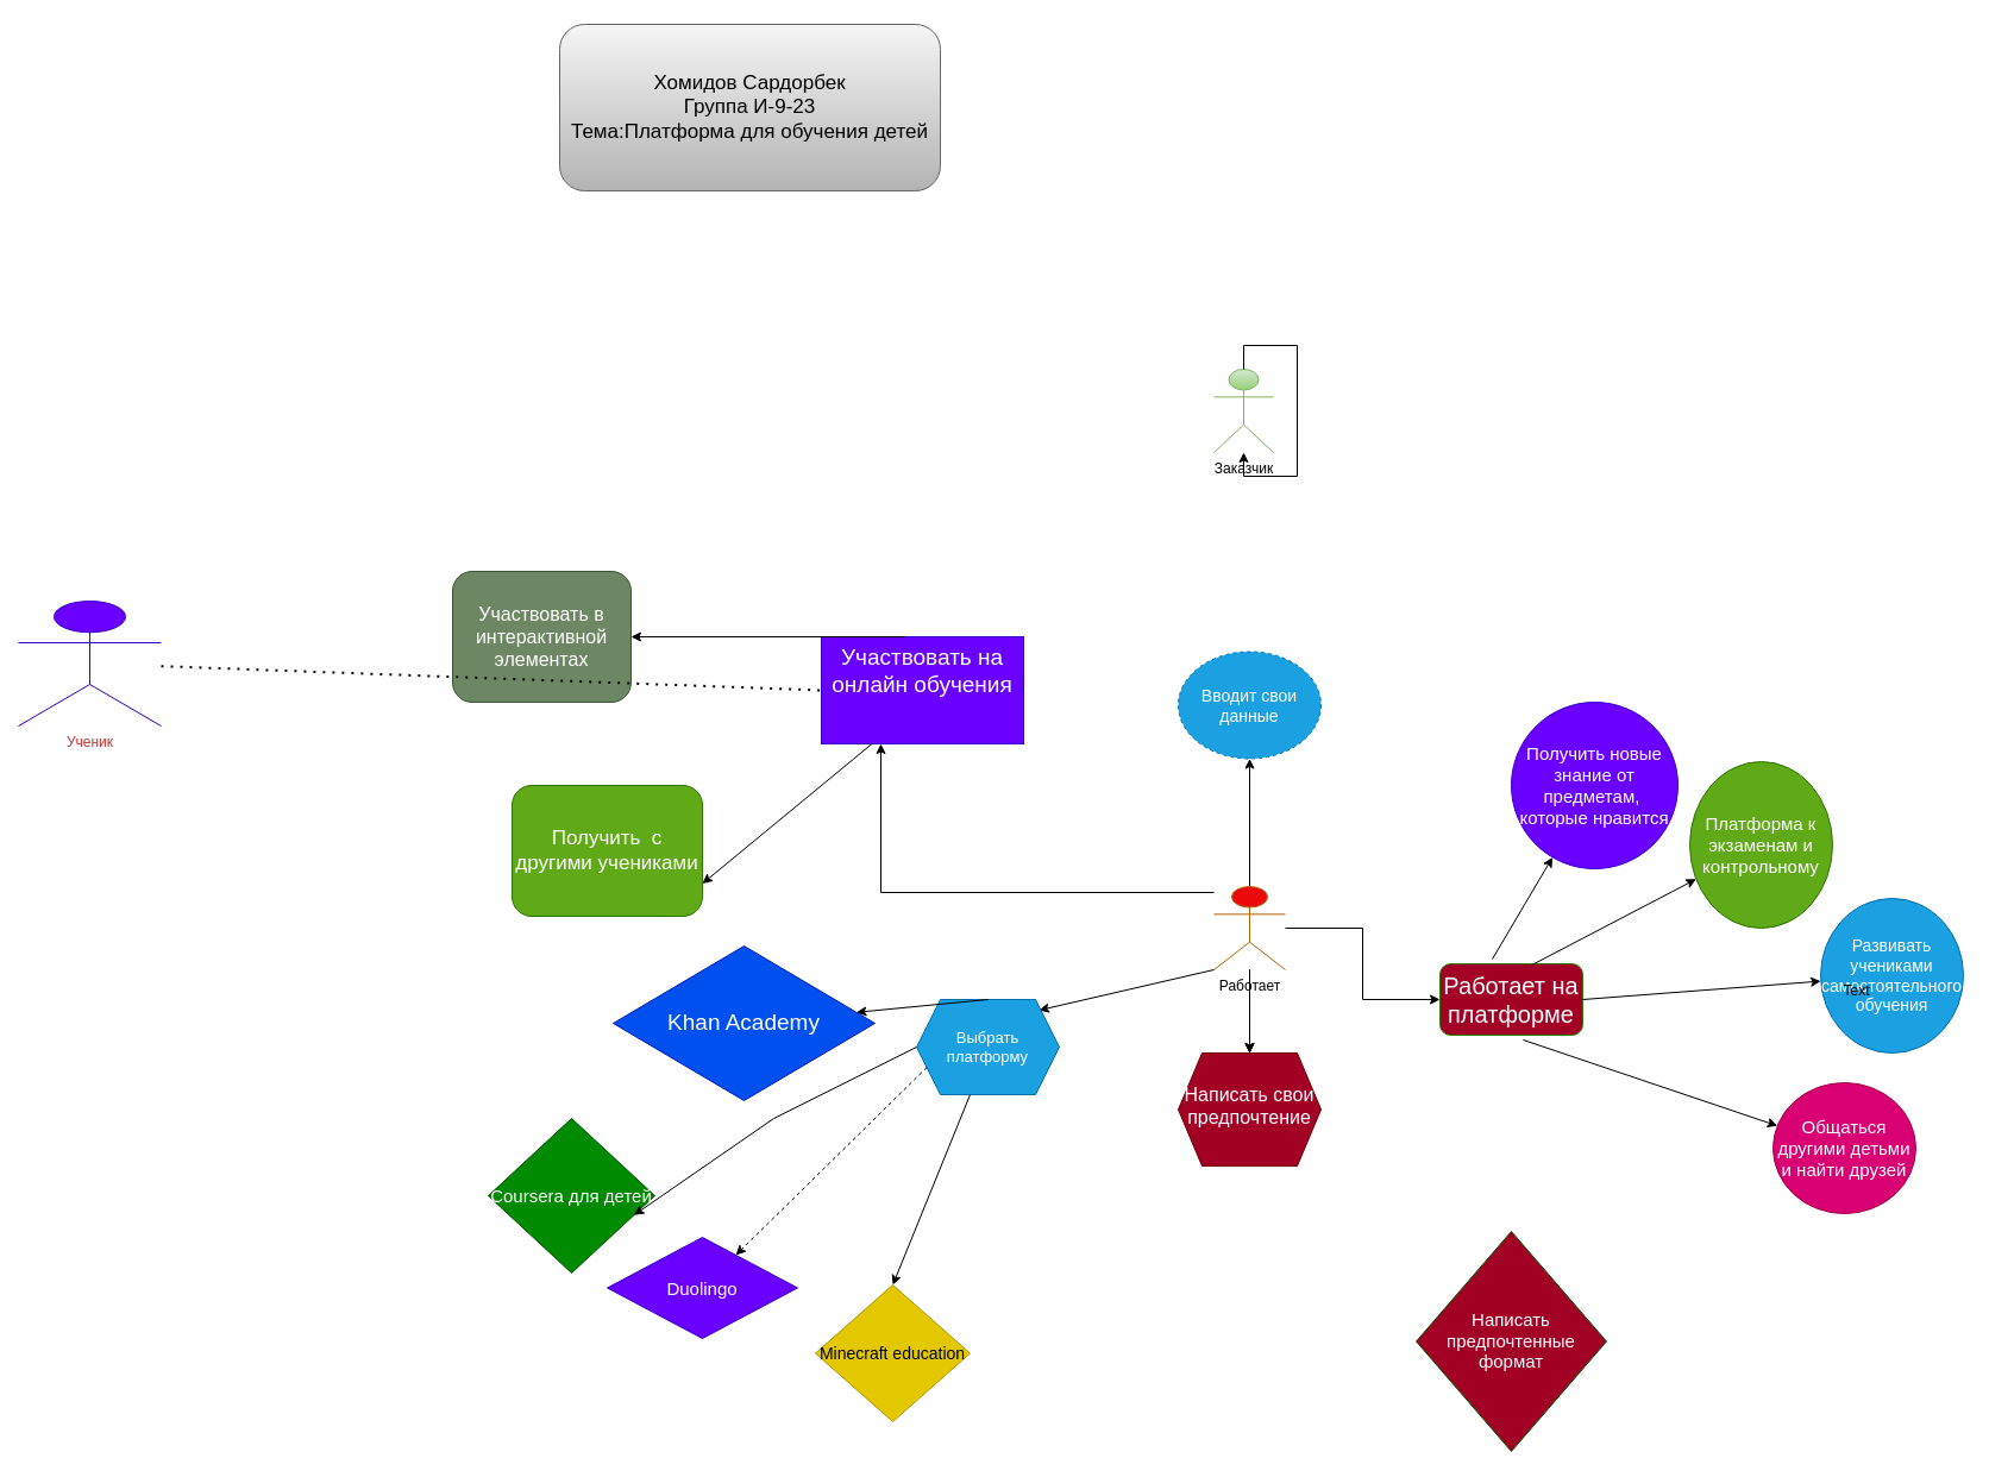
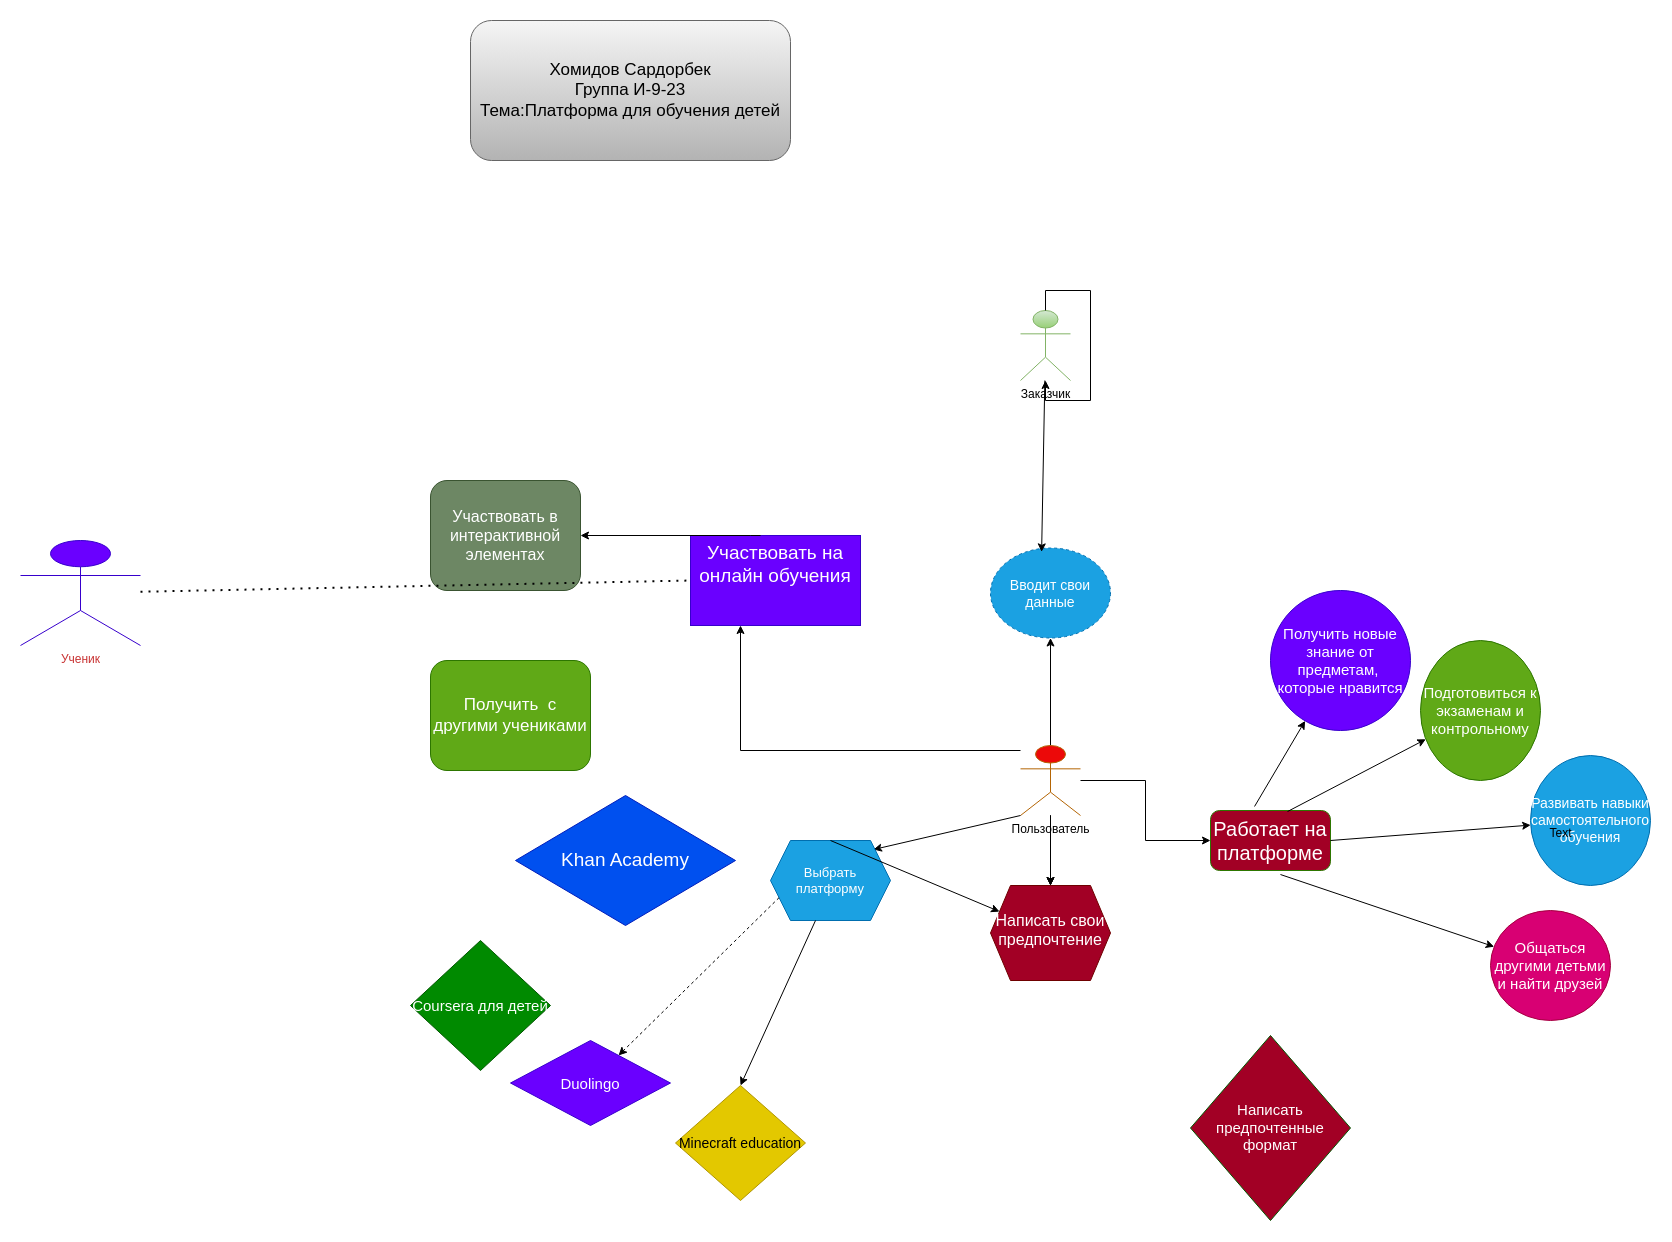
+ <mxCell id="17" value="" style="endArrow=classic;html=1;rounded=0;entryX=0.426;entryY=0.043;entryDx=0;entryDy=0;entryPerimeter=0;" parent="1" source="16" target="10" edge="1"><mxGeometry width="50" height="50" relative="1" as="geometry"><mxPoint x="1030" y="340" as="sourcePoint" /><mxPoint x="1022.5" y="450" as="targetPoint" /></mxGeometry></mxCell>
- <mxCell id="35" value="&lt;font style=&quot;font-size: 16px;&quot;&gt;Участвовать в интерактивной элементах&lt;/font&gt;" style="rounded=1;whiteSpace=wrap;html=1;fillColor=#6d8764;fontColor=#ffffff;strokeColor=#3A5431;" parent="1" vertex="1"><mxGeometry x="380" y="480" width="150" height="110" as="geometry" /></mxCell>
+ <mxCell id="35" value="&lt;font style=&quot;font-size: 16px;&quot;&gt;Участвовать в интерактивной элементах&lt;/font&gt;" style="rounded=1;whiteSpace=wrap;html=1;fillColor=#6d8764;fontColor=#ffffff;strokeColor=#3A5431;" parent="1" vertex="1"><mxGeometry x="430" y="480" width="150" height="110" as="geometry" /></mxCell>
- <mxCell id="39" value="Ученик" style="shape=umlActor;verticalLabelPosition=bottom;verticalAlign=top;html=1;outlineConnect=0;fillColor=#6a00ff;fontColor=#c83232;strokeColor=#3700CC;" parent="1" vertex="1"><mxGeometry x="15" y="505" width="120" height="105" as="geometry" /></mxCell>
+ <mxCell id="39" value="Ученик" style="shape=umlActor;verticalLabelPosition=bottom;verticalAlign=top;html=1;outlineConnect=0;fillColor=#6a00ff;fontColor=#c83232;strokeColor=#3700CC;" parent="1" vertex="1"><mxGeometry x="20" y="540" width="120" height="105" as="geometry" /></mxCell>
- <mxCell id="38" value="" style="endArrow=classic;html=1;rounded=0;exitX=0.25;exitY=1;exitDx=0;exitDy=0;entryX=1;entryY=0.75;entryDx=0;entryDy=0;" parent="1" source="13" target="36" edge="1"><mxGeometry width="50" height="50" relative="1" as="geometry"><mxPoint x="1010" y="710" as="sourcePoint" /><mxPoint x="1060" y="660" as="targetPoint" /></mxGeometry></mxCell>
- <mxCell id="23" value="&lt;font style=&quot;font-size: 15px;&quot;&gt;Платформа к экзаменам и контрольному&lt;/font&gt;" style="ellipse;whiteSpace=wrap;html=1;fillColor=#60a917;fontColor=#ffffff;strokeColor=#2D7600;" parent="1" vertex="1"><mxGeometry x="1420" y="640" width="120" height="140" as="geometry" /></mxCell>
+ <mxCell id="23" value="&lt;font style=&quot;font-size: 15px;&quot;&gt;Подготовиться к экзаменам и контрольному&lt;/font&gt;" style="ellipse;whiteSpace=wrap;html=1;fillColor=#60a917;fontColor=#ffffff;strokeColor=#2D7600;" parent="1" vertex="1"><mxGeometry x="1420" y="640" width="120" height="140" as="geometry" /></mxCell>
- <mxCell id="24" value="&lt;font style=&quot;font-size: 14px;&quot;&gt;Развивать учениками самостоятельного обучения&lt;/font&gt;" style="ellipse;whiteSpace=wrap;html=1;fillColor=#1ba1e2;fontColor=#ffffff;strokeColor=#006EAF;" parent="1" vertex="1"><mxGeometry x="1530" y="755" width="120" height="130" as="geometry" /></mxCell>
+ <mxCell id="24" value="&lt;font style=&quot;font-size: 14px;&quot;&gt;Развивать навыки самостоятельного обучения&lt;/font&gt;" style="ellipse;whiteSpace=wrap;html=1;fillColor=#1ba1e2;fontColor=#ffffff;strokeColor=#006EAF;" parent="1" vertex="1"><mxGeometry x="1530" y="755" width="120" height="130" as="geometry" /></mxCell>
- <mxCell id="9" value="Работает&lt;div&gt;&lt;br&gt;&lt;/div&gt;" style="shape=umlActor;verticalLabelPosition=bottom;verticalAlign=top;html=1;outlineConnect=0;fillColor=#ec0909;strokeColor=#b46504;" parent="1" vertex="1"><mxGeometry x="1020" y="745" width="60" height="70" as="geometry" /></mxCell>
+ <mxCell id="9" value="Пользователь&lt;div&gt;&lt;br&gt;&lt;/div&gt;" style="shape=umlActor;verticalLabelPosition=bottom;verticalAlign=top;html=1;outlineConnect=0;fillColor=#ec0909;strokeColor=#b46504;" parent="1" vertex="1"><mxGeometry x="1020" y="745" width="60" height="70" as="geometry" /></mxCell>
- <mxCell id="34" value="" style="endArrow=classic;html=1;rounded=0;exitX=0.5;exitY=0;exitDx=0;exitDy=0;" parent="1" source="15" target="27" edge="1"><mxGeometry width="50" height="50" relative="1" as="geometry"><mxPoint x="1020" y="970" as="sourcePoint" /><mxPoint x="1070" y="920" as="targetPoint" /></mxGeometry></mxCell>
+ <mxCell id="34" value="" style="endArrow=classic;html=1;rounded=0;exitX=0.5;exitY=0;exitDx=0;exitDy=0;" parent="1" source="15" target="12" edge="1"><mxGeometry width="50" height="50" relative="1" as="geometry"><mxPoint x="1020" y="970" as="sourcePoint" /><mxPoint x="1070" y="920" as="targetPoint" /></mxGeometry></mxCell>
- <mxCell id="33" value="" style="endArrow=classic;html=1;rounded=0;exitX=0;exitY=0.5;exitDx=0;exitDy=0;entryX=0.875;entryY=0.625;entryDx=0;entryDy=0;entryPerimeter=0;" parent="1" source="15" target="28" edge="1"><mxGeometry width="50" height="50" relative="1" as="geometry"><mxPoint x="1020" y="970" as="sourcePoint" /><mxPoint x="1070" y="920" as="targetPoint" /><Array as="points"><mxPoint x="650" y="940" /></Array></mxGeometry></mxCell>
- <mxCell id="30" value="&lt;font style=&quot;font-size: 14px;&quot;&gt;Minecraft education&lt;/font&gt;" style="rhombus;whiteSpace=wrap;html=1;fillColor=#e3c800;fontColor=#000000;strokeColor=#B09500;" parent="1" vertex="1"><mxGeometry x="685" y="1080" width="130" height="115" as="geometry" /></mxCell>
+ <mxCell id="30" value="&lt;font style=&quot;font-size: 14px;&quot;&gt;Minecraft education&lt;/font&gt;" style="rhombus;whiteSpace=wrap;html=1;fillColor=#e3c800;fontColor=#000000;strokeColor=#B09500;" parent="1" vertex="1"><mxGeometry x="675" y="1085" width="130" height="115" as="geometry" /></mxCell>
